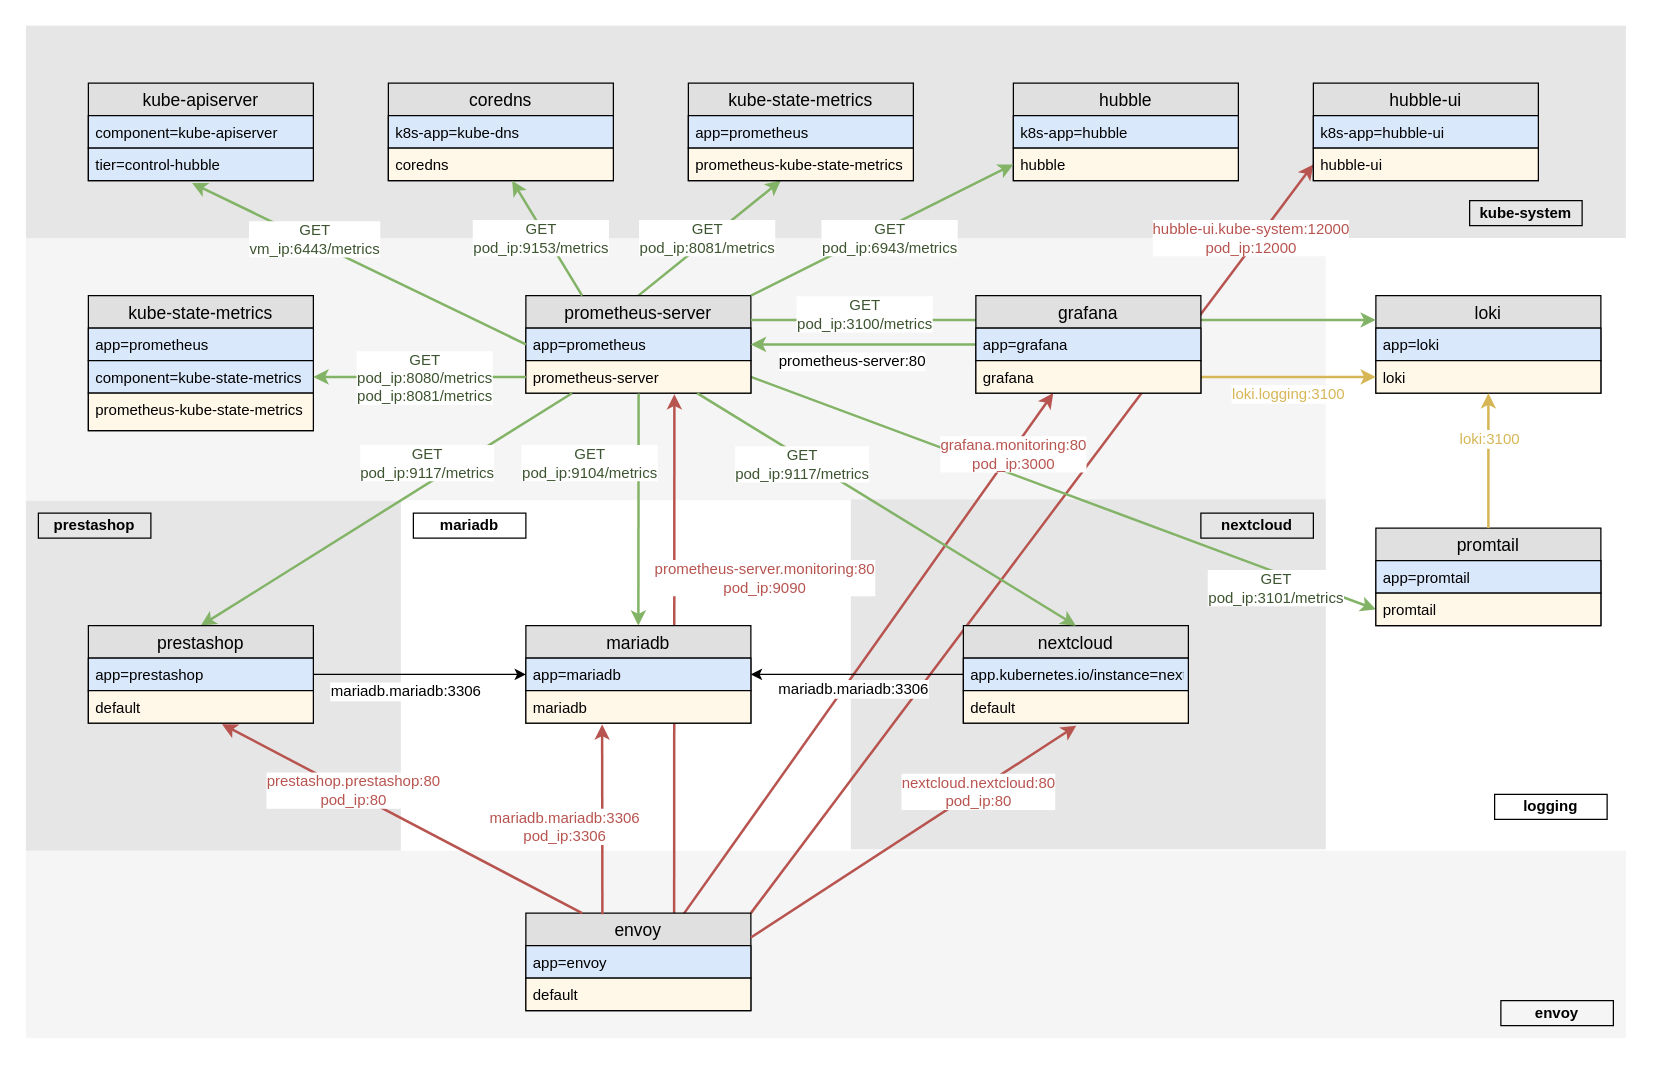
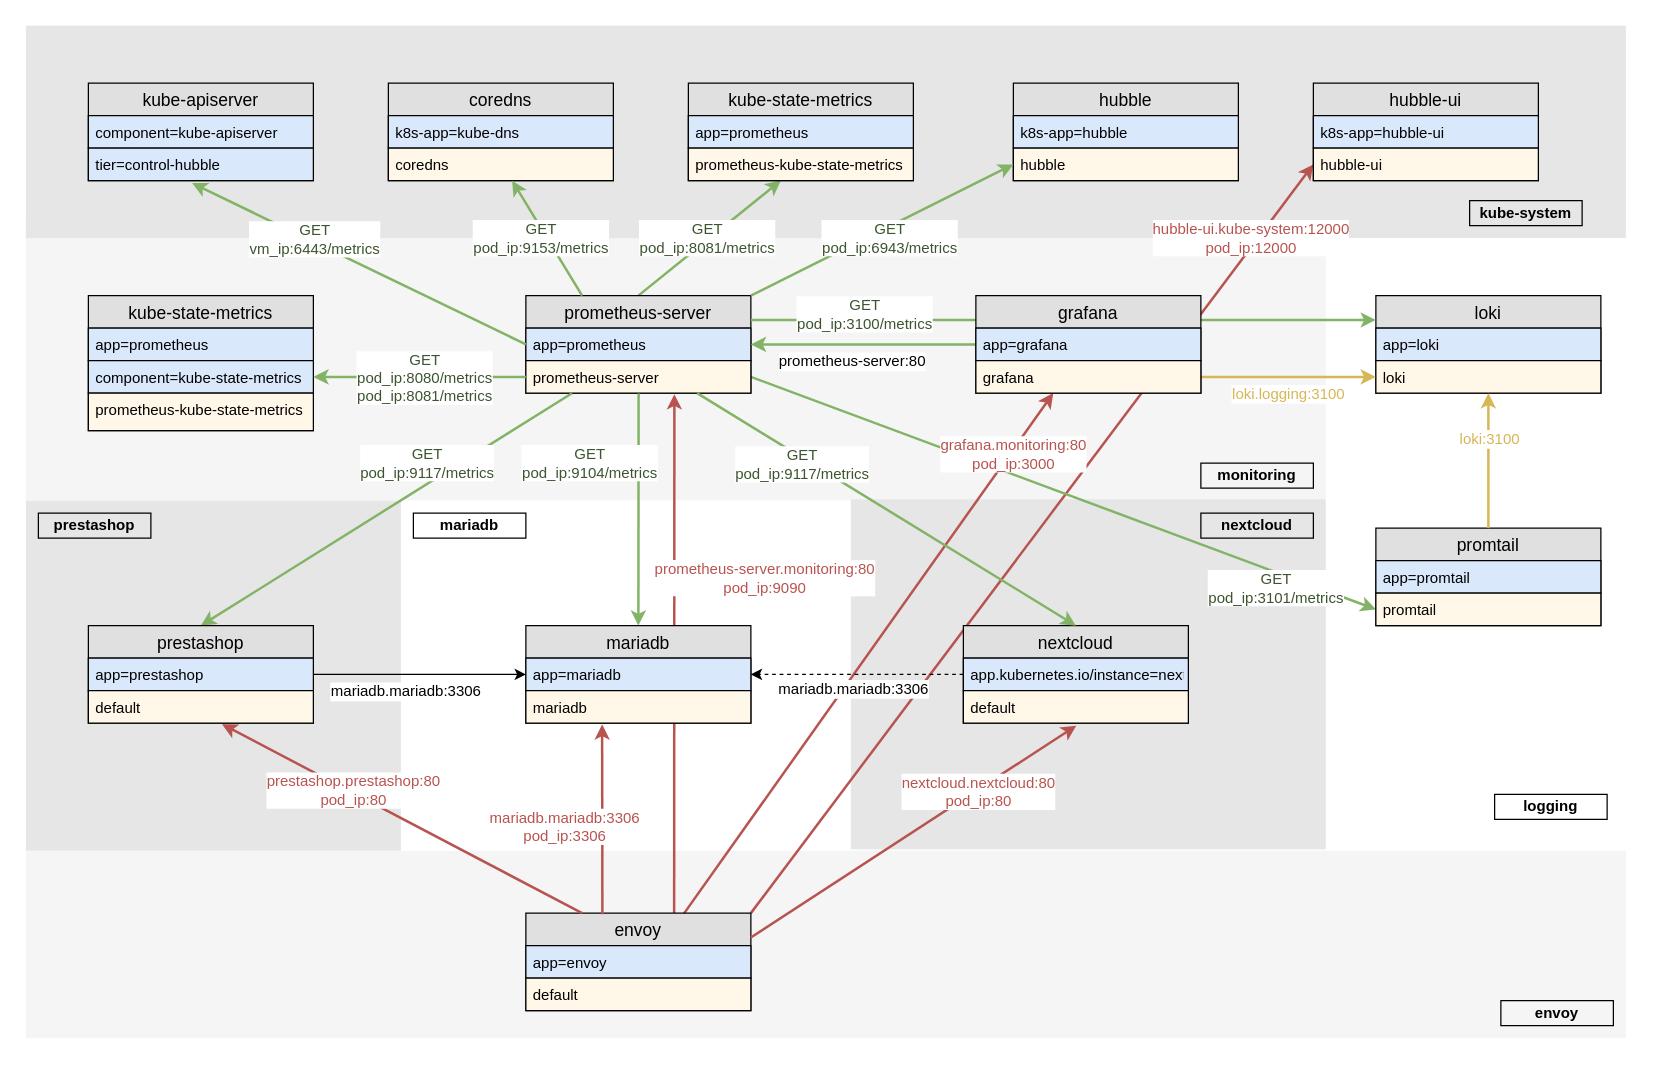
+ <mxCell id="76" value="&lt;b&gt;monitoring&lt;/b&gt;" style="text;html=1;strokeColor=#000000;fillColor=none;align=center;verticalAlign=middle;whiteSpace=wrap;rounded=0;" parent="1" vertex="1"><mxGeometry x="960" y="370" width="90" height="20" as="geometry" /></mxCell>
- <mxCell id="54" value="" style="endArrow=classic;html=1;entryX=1;entryY=0.5;entryDx=0;entryDy=0;exitX=0;exitY=0.5;exitDx=0;exitDy=0;" parent="1" source="48" target="45" edge="1"><mxGeometry width="50" height="50" relative="1" as="geometry"><mxPoint x="310" y="549" as="sourcePoint" /><mxPoint x="430" y="549" as="targetPoint" /></mxGeometry></mxCell>
+ <mxCell id="54" value="" style="endArrow=classic;html=1;entryX=1;entryY=0.5;entryDx=0;entryDy=0;exitX=0;exitY=0.5;exitDx=0;exitDy=0;dashed=1;" parent="1" source="48" target="45" edge="1"><mxGeometry width="50" height="50" relative="1" as="geometry"><mxPoint x="310" y="549" as="sourcePoint" /><mxPoint x="430" y="549" as="targetPoint" /></mxGeometry></mxCell>
